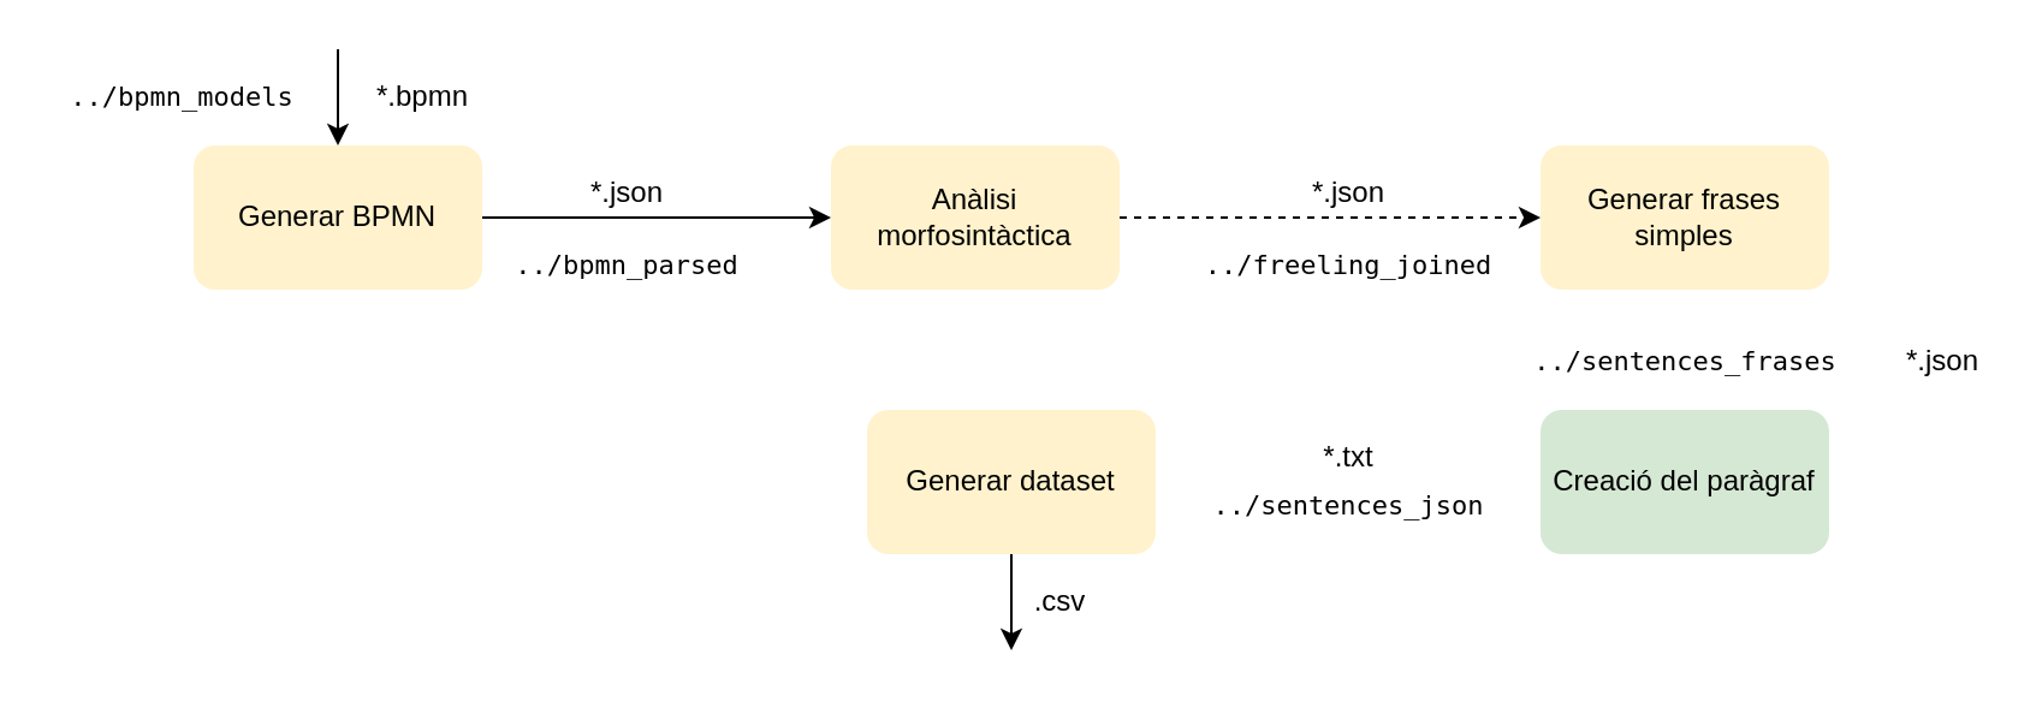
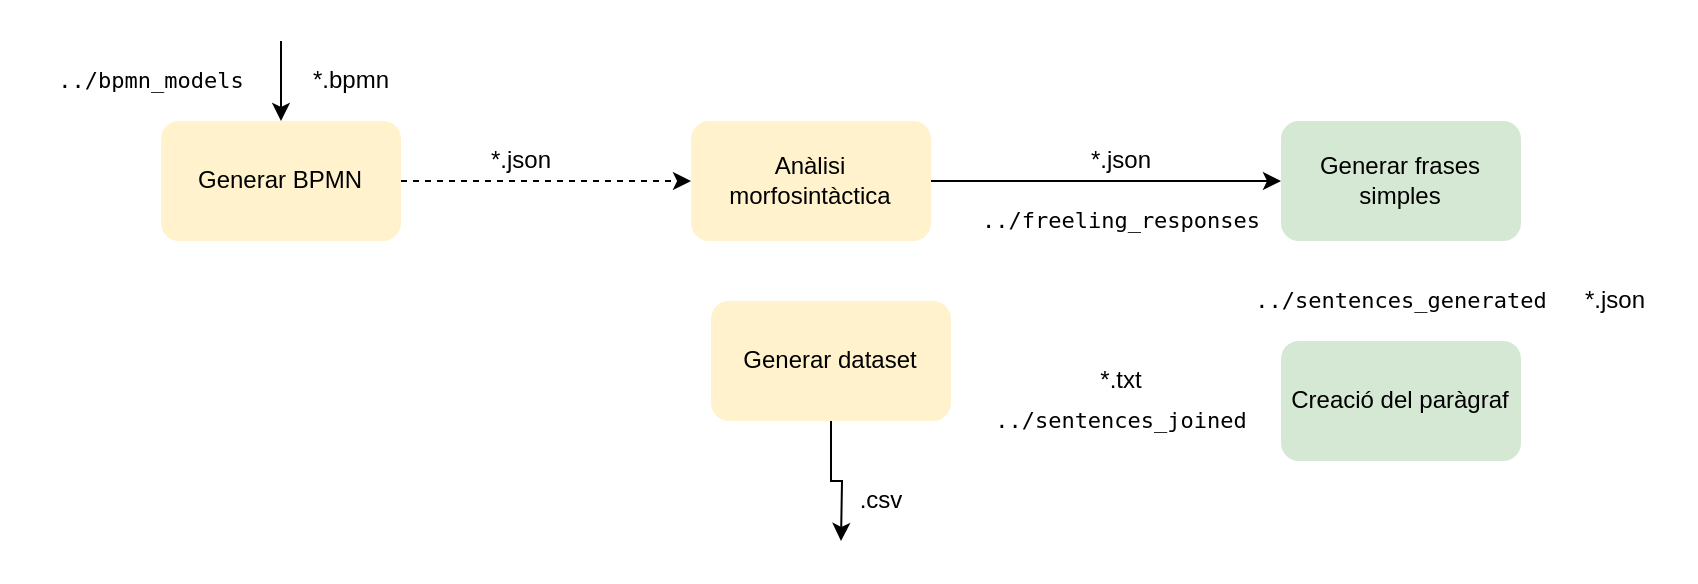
- <mxCell id="2" value="" style="edgeStyle=orthogonalEdgeStyle;rounded=0;orthogonalLoop=1;jettySize=auto;html=1;" parent="1" source="3" target="5" edge="1"><mxGeometry relative="1" as="geometry" /></mxCell>
+ <mxCell id="2" value="" style="edgeStyle=orthogonalEdgeStyle;rounded=0;orthogonalLoop=1;jettySize=auto;html=1;dashed=1;" parent="1" source="3" target="5" edge="1"><mxGeometry relative="1" as="geometry" /></mxCell>
- <mxCell id="4" value="" style="edgeStyle=orthogonalEdgeStyle;rounded=0;orthogonalLoop=1;jettySize=auto;html=1;dashed=1;" parent="1" source="5" target="6" edge="1"><mxGeometry relative="1" as="geometry" /></mxCell>
+ <mxCell id="4" value="" style="edgeStyle=orthogonalEdgeStyle;rounded=0;orthogonalLoop=1;jettySize=auto;html=1;" parent="1" source="5" target="6" edge="1"><mxGeometry relative="1" as="geometry" /></mxCell>
- <mxCell id="6" value="&lt;div&gt;Generar frases simples&lt;/div&gt;" style="rounded=1;whiteSpace=wrap;html=1;fillColor=#fff2cc;strokeColor=none;glass=0;shadow=0;sketch=0;" parent="1" vertex="1"><mxGeometry x="640" y="60" width="120" height="60" as="geometry" /></mxCell>
+ <mxCell id="6" value="&lt;div&gt;Generar frases simples&lt;/div&gt;" style="rounded=1;whiteSpace=wrap;html=1;fillColor=#d5e8d4;strokeColor=none;glass=0;shadow=0;sketch=0;" parent="1" vertex="1"><mxGeometry x="640" y="60" width="120" height="60" as="geometry" /></mxCell>
- <mxCell id="18" value="&lt;pre style=&quot;font-size: 11px;&quot;&gt;&lt;font style=&quot;font-size: 11px;&quot;&gt;../bpmn_parsed&lt;br&gt;&lt;/font&gt;&lt;/pre&gt;" style="text;html=1;align=center;verticalAlign=middle;resizable=0;points=[];autosize=1;strokeColor=none;fillColor=none;" vertex="1" parent="1"><mxGeometry x="205" y="90" width="110" height="40" as="geometry" /></mxCell>
- <mxCell id="19" value="&lt;pre style=&quot;font-size: 11px;&quot;&gt;&lt;font style=&quot;font-size: 11px;&quot;&gt;../freeling_joined&lt;br&gt;&lt;/font&gt;&lt;/pre&gt;" style="text;html=1;align=center;verticalAlign=middle;resizable=0;points=[];autosize=1;strokeColor=none;fillColor=none;" vertex="1" parent="1"><mxGeometry x="485" y="90" width="150" height="40" as="geometry" /></mxCell>
+ <mxCell id="19" value="&lt;pre style=&quot;font-size: 11px;&quot;&gt;&lt;font style=&quot;font-size: 11px;&quot;&gt;../freeling_responses&lt;br&gt;&lt;/font&gt;&lt;/pre&gt;" style="text;html=1;align=center;verticalAlign=middle;resizable=0;points=[];autosize=1;strokeColor=none;fillColor=none;" vertex="1" parent="1"><mxGeometry x="485" y="90" width="150" height="40" as="geometry" /></mxCell>
- <mxCell id="20" value="&lt;pre style=&quot;font-size: 11px;&quot;&gt;&lt;font style=&quot;font-size: 11px;&quot;&gt;../sentences_frases&lt;br&gt;&lt;/font&gt;&lt;/pre&gt;" style="text;html=1;align=center;verticalAlign=middle;resizable=0;points=[];autosize=1;strokeColor=none;fillColor=none;" vertex="1" parent="1"><mxGeometry x="620" y="130" width="160" height="40" as="geometry" /></mxCell>
+ <mxCell id="20" value="&lt;pre style=&quot;font-size: 11px;&quot;&gt;&lt;font style=&quot;font-size: 11px;&quot;&gt;../sentences_generated&lt;br&gt;&lt;/font&gt;&lt;/pre&gt;" style="text;html=1;align=center;verticalAlign=middle;resizable=0;points=[];autosize=1;strokeColor=none;fillColor=none;" vertex="1" parent="1"><mxGeometry x="620" y="130" width="160" height="40" as="geometry" /></mxCell>
- <mxCell id="9" value="Generar dataset" style="rounded=1;whiteSpace=wrap;html=1;fillColor=#fff2cc;strokeColor=none;glass=0;shadow=0;sketch=0;" parent="1" vertex="1"><mxGeometry x="360" y="170" width="120" height="60" as="geometry" /></mxCell>
+ <mxCell id="9" value="Generar dataset" style="rounded=1;whiteSpace=wrap;html=1;fillColor=#fff2cc;strokeColor=none;glass=0;shadow=0;sketch=0;" parent="1" vertex="1"><mxGeometry x="355" y="150" width="120" height="60" as="geometry" /></mxCell>
- <mxCell id="21" value="&lt;pre style=&quot;font-size: 11px;&quot;&gt;&lt;font style=&quot;font-size: 11px;&quot;&gt;../sentences_json&lt;br&gt;&lt;/font&gt;&lt;/pre&gt;" style="text;html=1;align=center;verticalAlign=middle;resizable=0;points=[];autosize=1;strokeColor=none;fillColor=none;" vertex="1" parent="1"><mxGeometry x="490" y="190" width="140" height="40" as="geometry" /></mxCell>
+ <mxCell id="21" value="&lt;pre style=&quot;font-size: 11px;&quot;&gt;&lt;font style=&quot;font-size: 11px;&quot;&gt;../sentences_joined&lt;br&gt;&lt;/font&gt;&lt;/pre&gt;" style="text;html=1;align=center;verticalAlign=middle;resizable=0;points=[];autosize=1;strokeColor=none;fillColor=none;" vertex="1" parent="1"><mxGeometry x="490" y="190" width="140" height="40" as="geometry" /></mxCell>
